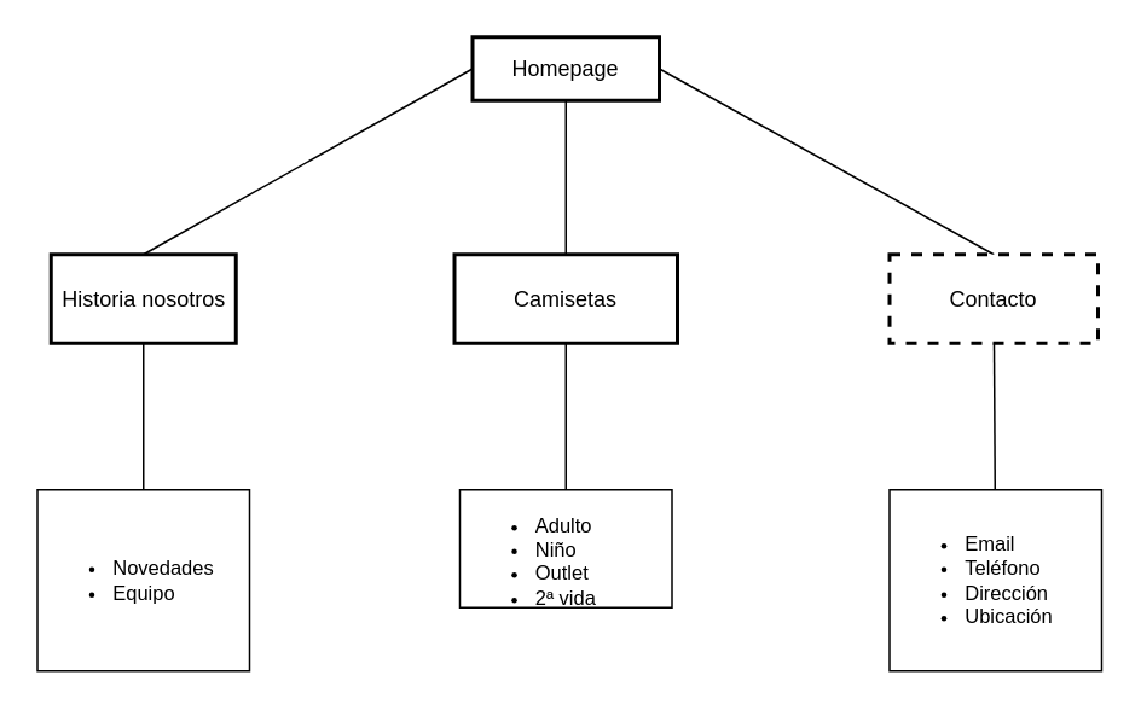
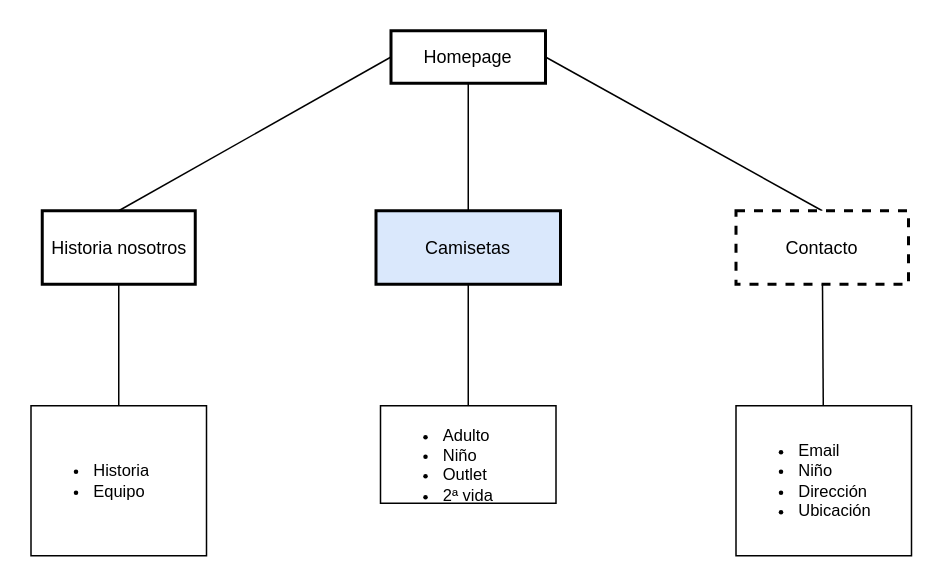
- <mxCell id="11" value="Camisetas" style="whiteSpace=wrap;strokeWidth=2;" parent="10" vertex="1"><mxGeometry width="123" height="49" as="geometry" /></mxCell>
+ <mxCell id="11" value="Camisetas" style="whiteSpace=wrap;strokeWidth=2;fillColor=#dae8fc;" parent="10" vertex="1"><mxGeometry width="123" height="49" as="geometry" /></mxCell>
- <mxCell id="17" value="&lt;ul&gt;&lt;li&gt;Novedades&lt;/li&gt;&lt;li&gt;Equipo&lt;br&gt;&lt;/li&gt;&lt;/ul&gt;" style="text;strokeColor=default;fillColor=default;html=1;whiteSpace=wrap;verticalAlign=middle;overflow=hidden;fontFamily=Helvetica;fontSize=11;fontColor=default;labelBackgroundColor=default;gradientColor=none;" vertex="1" parent="14"><mxGeometry y="130" width="117" height="100" as="geometry" /></mxCell>
+ <mxCell id="17" value="&lt;ul&gt;&lt;li&gt;Historia&lt;/li&gt;&lt;li&gt;Equipo&lt;br&gt;&lt;/li&gt;&lt;/ul&gt;" style="text;strokeColor=default;fillColor=default;html=1;whiteSpace=wrap;verticalAlign=middle;overflow=hidden;fontFamily=Helvetica;fontSize=11;fontColor=default;labelBackgroundColor=default;gradientColor=none;" vertex="1" parent="14"><mxGeometry y="130" width="117" height="100" as="geometry" /></mxCell>
- <mxCell id="9" value="&lt;ul&gt;&lt;li&gt;Email&lt;/li&gt;&lt;li&gt;Teléfono&lt;/li&gt;&lt;li&gt;Dirección&lt;/li&gt;&lt;li&gt;Ubicación&lt;/li&gt;&lt;/ul&gt;" style="text;strokeColor=default;fillColor=default;html=1;whiteSpace=wrap;verticalAlign=middle;overflow=hidden;fontFamily=Helvetica;fontSize=11;fontColor=default;labelBackgroundColor=default;gradientColor=none;shadow=0;glass=0;rounded=0;strokeWidth=1;perimeterSpacing=0;" vertex="1" parent="6"><mxGeometry y="130" width="117" height="100" as="geometry" /></mxCell>
+ <mxCell id="9" value="&lt;ul&gt;&lt;li&gt;Email&lt;/li&gt;&lt;li&gt;Niño&lt;/li&gt;&lt;li&gt;Dirección&lt;/li&gt;&lt;li&gt;Ubicación&lt;/li&gt;&lt;/ul&gt;" style="text;strokeColor=default;fillColor=default;html=1;whiteSpace=wrap;verticalAlign=middle;overflow=hidden;fontFamily=Helvetica;fontSize=11;fontColor=default;labelBackgroundColor=default;gradientColor=none;shadow=0;glass=0;rounded=0;strokeWidth=1;perimeterSpacing=0;" vertex="1" parent="6"><mxGeometry y="130" width="117" height="100" as="geometry" /></mxCell>
